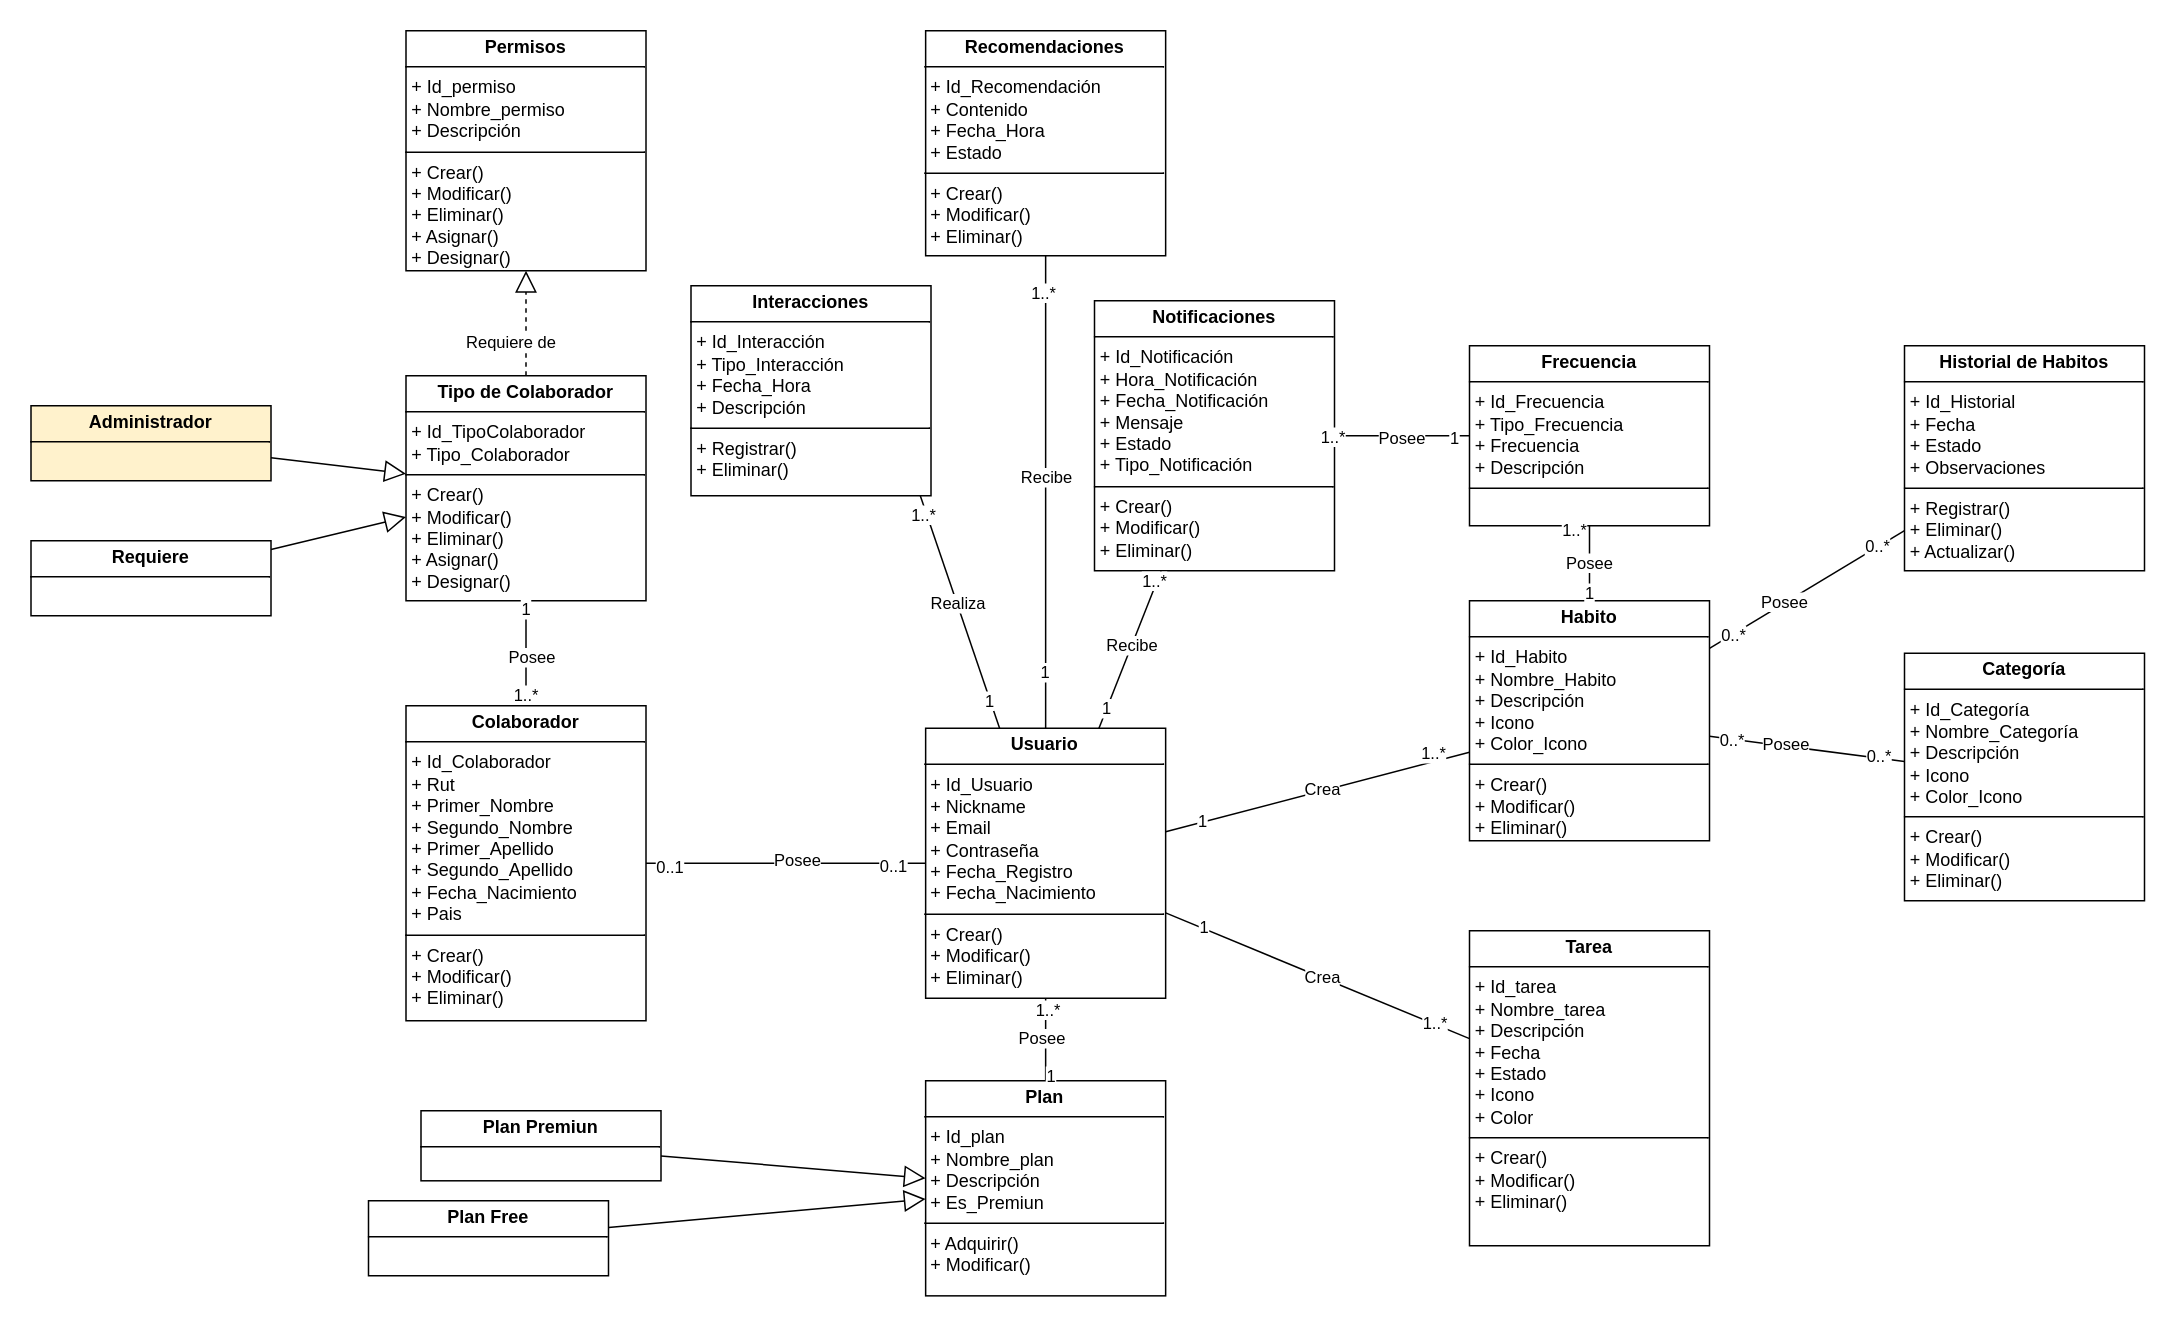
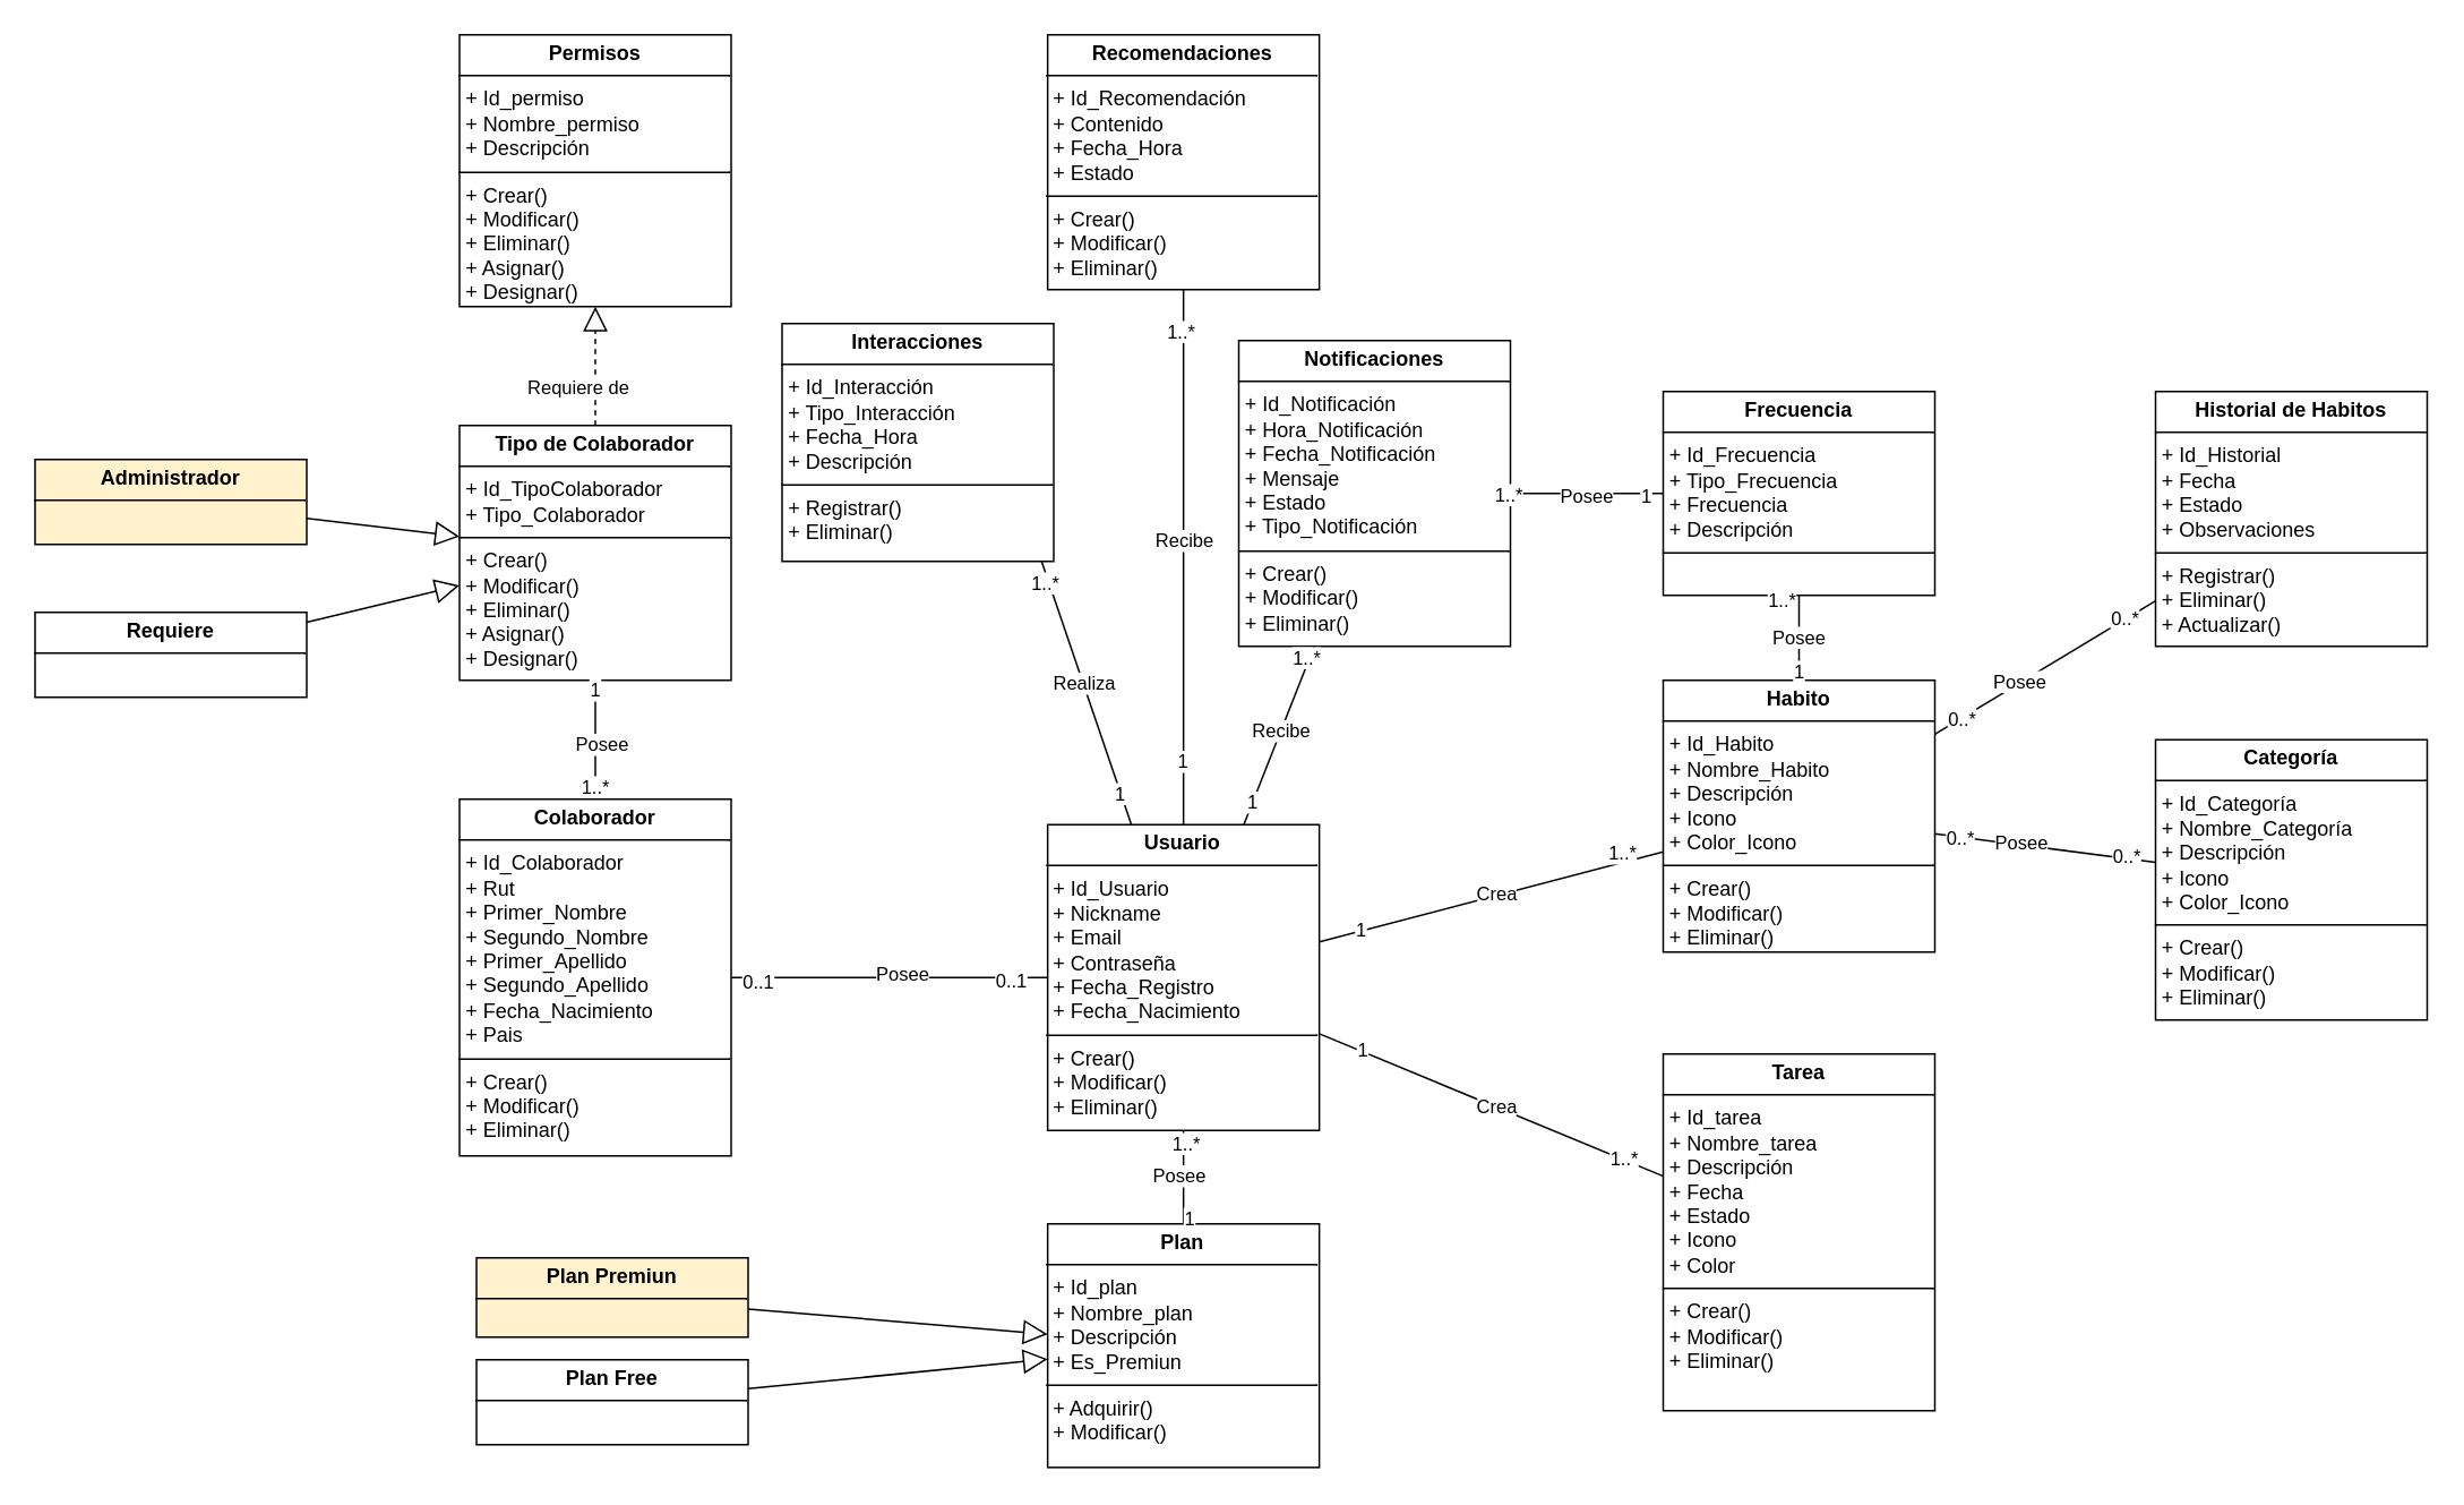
- <mxCell id="10" value="&lt;p style=&quot;margin:0px;margin-top:4px;text-align:center;&quot;&gt;&lt;b&gt;Plan Premiun&lt;/b&gt;&lt;/p&gt;&lt;hr size=&quot;1&quot; style=&quot;border-style:solid;&quot;&gt;&lt;p style=&quot;margin:0px;margin-left:4px;&quot;&gt;&lt;br&gt;&lt;/p&gt;" style="verticalAlign=top;align=left;overflow=fill;html=1;whiteSpace=wrap;" vertex="1" parent="1"><mxGeometry x="280" y="740" width="160" height="46.7" as="geometry" /></mxCell>
+ <mxCell id="10" value="&lt;p style=&quot;margin:0px;margin-top:4px;text-align:center;&quot;&gt;&lt;b&gt;Plan Premiun&lt;/b&gt;&lt;/p&gt;&lt;hr size=&quot;1&quot; style=&quot;border-style:solid;&quot;&gt;&lt;p style=&quot;margin:0px;margin-left:4px;&quot;&gt;&lt;br&gt;&lt;/p&gt;" style="verticalAlign=top;align=left;overflow=fill;html=1;whiteSpace=wrap;fillColor=#fff2cc;" vertex="1" parent="1"><mxGeometry x="280" y="740" width="160" height="46.7" as="geometry" /></mxCell>
- <mxCell id="11" value="&lt;p style=&quot;margin:0px;margin-top:4px;text-align:center;&quot;&gt;&lt;b&gt;Plan Free&lt;/b&gt;&lt;/p&gt;&lt;hr size=&quot;1&quot; style=&quot;border-style:solid;&quot;&gt;&lt;p style=&quot;margin:0px;margin-left:4px;&quot;&gt;&lt;br&gt;&lt;/p&gt;" style="verticalAlign=top;align=left;overflow=fill;html=1;whiteSpace=wrap;" vertex="1" parent="1"><mxGeometry x="245" y="800" width="160" height="50" as="geometry" /></mxCell>
+ <mxCell id="11" value="&lt;p style=&quot;margin:0px;margin-top:4px;text-align:center;&quot;&gt;&lt;b&gt;Plan Free&lt;/b&gt;&lt;/p&gt;&lt;hr size=&quot;1&quot; style=&quot;border-style:solid;&quot;&gt;&lt;p style=&quot;margin:0px;margin-left:4px;&quot;&gt;&lt;br&gt;&lt;/p&gt;" style="verticalAlign=top;align=left;overflow=fill;html=1;whiteSpace=wrap;" vertex="1" parent="1"><mxGeometry x="280" y="800" width="160" height="50" as="geometry" /></mxCell>
